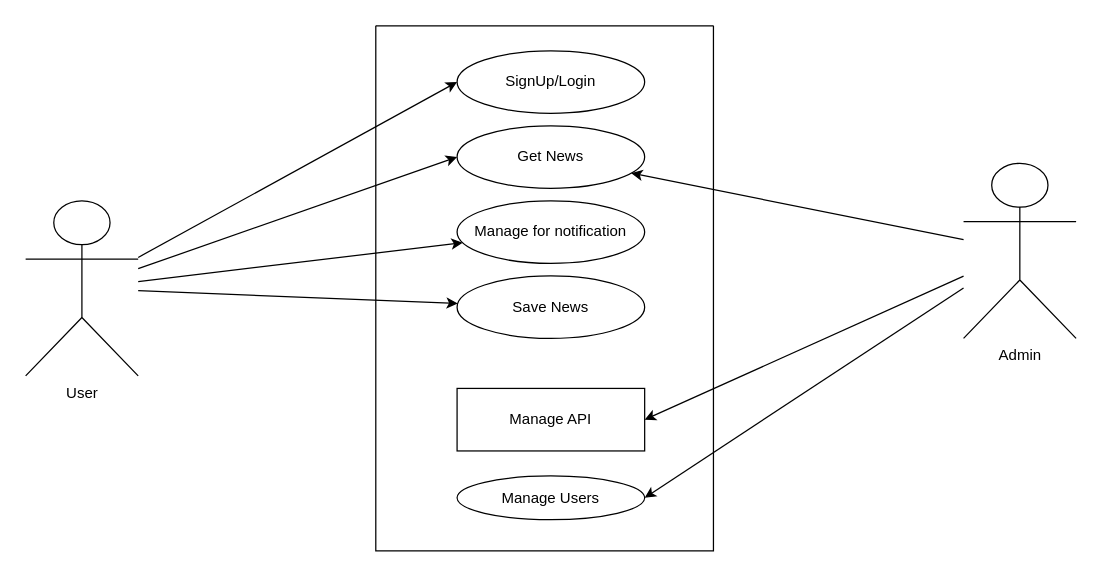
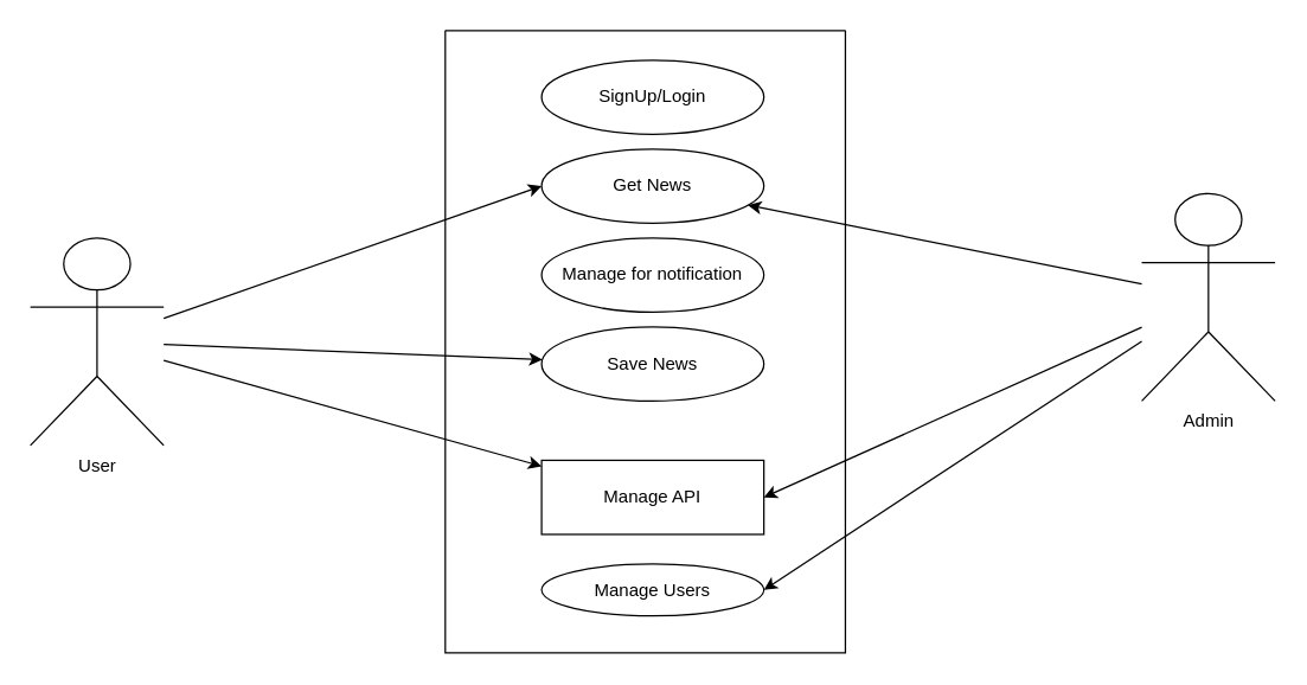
- <mxCell id="2" style="rounded=0;orthogonalLoop=1;jettySize=auto;html=1;entryX=0;entryY=0.5;entryDx=0;entryDy=0;" edge="1" parent="1" source="6" target="8"><mxGeometry relative="1" as="geometry" /></mxCell>
+ <mxCell id="2" style="rounded=0;orthogonalLoop=1;jettySize=auto;html=1;" edge="1" parent="1" source="6" target="12"><mxGeometry relative="1" as="geometry" /></mxCell>
- <mxCell id="4" style="rounded=0;orthogonalLoop=1;jettySize=auto;html=1;" edge="1" parent="1" source="6" target="10"><mxGeometry relative="1" as="geometry" /></mxCell>
